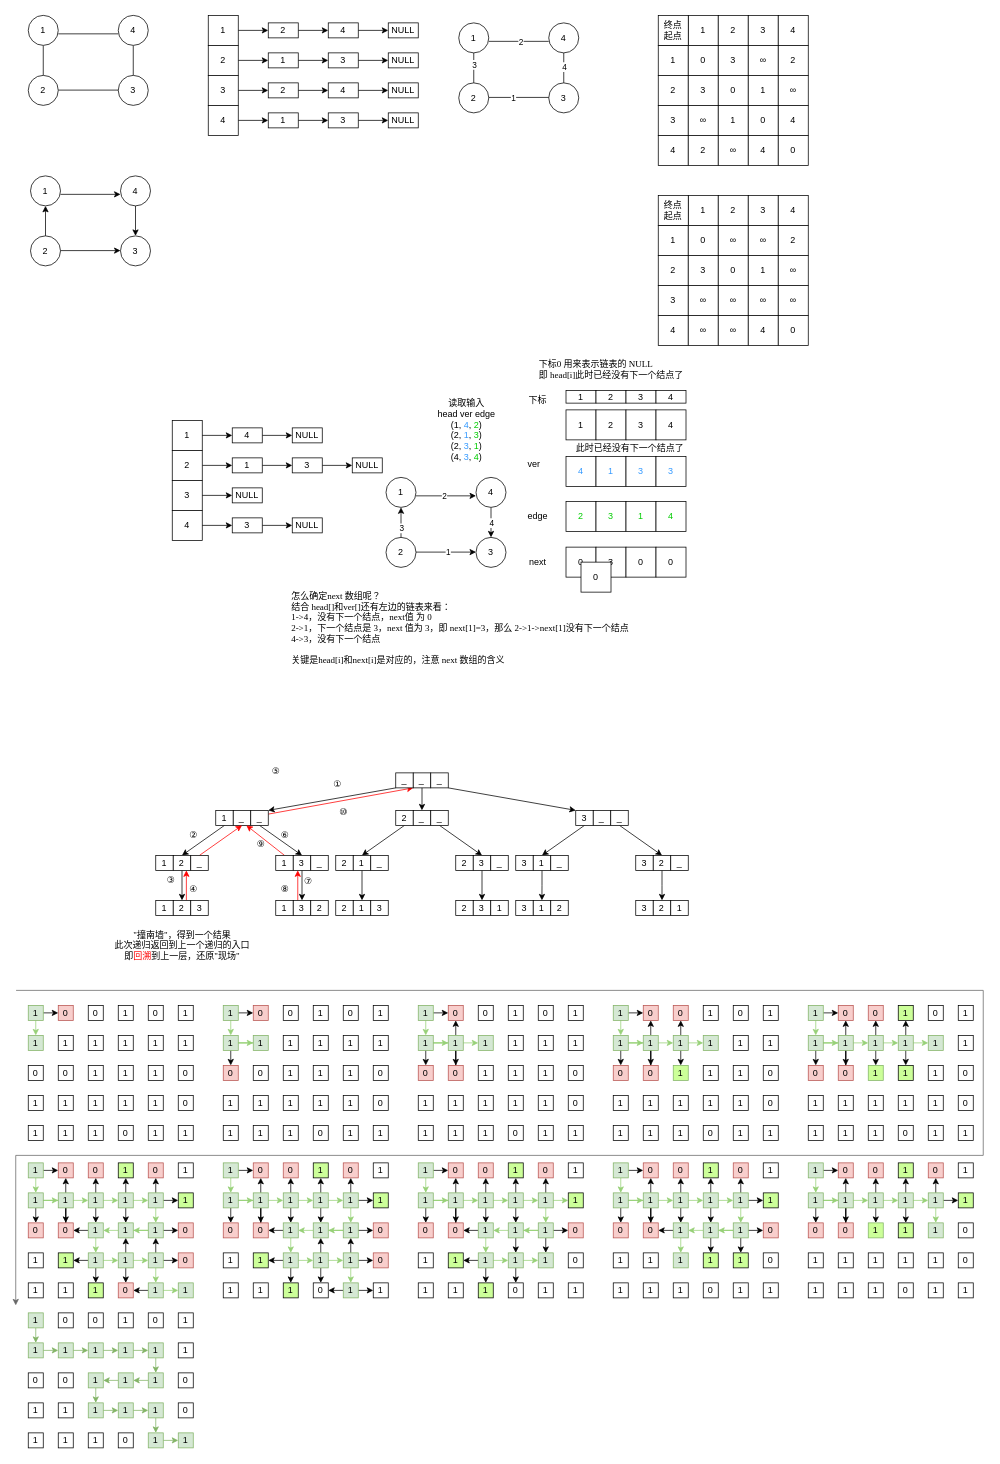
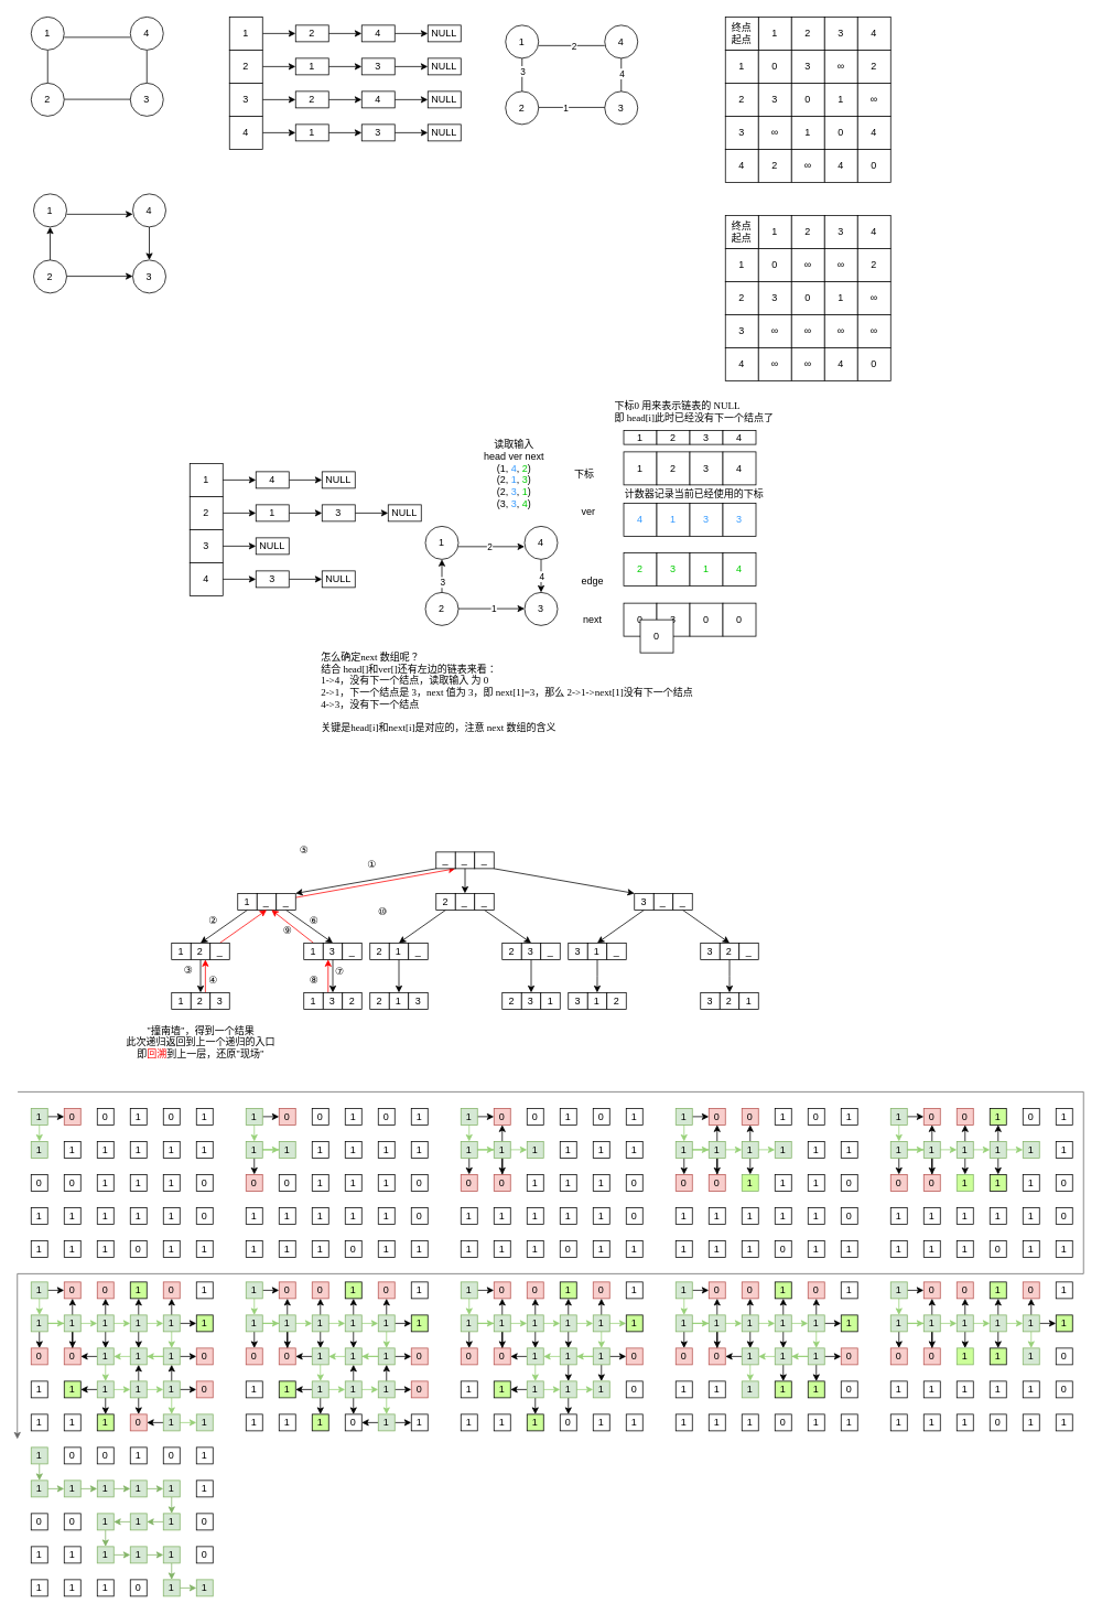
- <mxCell id="167" value="&lt;div style=&quot;text-align: left;&quot;&gt;&lt;span style=&quot;background-color: initial;&quot;&gt;&lt;font face=&quot;Hei&quot;&gt;下标0 用来表示链表的 NULL&lt;/font&gt;&lt;/span&gt;&lt;/div&gt;&lt;div style=&quot;text-align: left;&quot;&gt;&lt;span style=&quot;background-color: initial;&quot;&gt;&lt;font face=&quot;Hei&quot;&gt;即 head[i]此时已经没有下一个结点了&lt;/font&gt;&lt;/span&gt;&lt;/div&gt;" style="text;html=1;align=center;verticalAlign=middle;resizable=0;points=[];autosize=1;strokeColor=none;fillColor=none;" parent="1" vertex="1"><mxGeometry x="706" y="471" width="216" height="42" as="geometry" /></mxCell>
+ <mxCell id="167" value="&lt;div style=&quot;text-align: left;&quot;&gt;&lt;span style=&quot;background-color: initial;&quot;&gt;&lt;font face=&quot;Hei&quot;&gt;下标0 用来表示链表的 NULL&lt;/font&gt;&lt;/span&gt;&lt;/div&gt;&lt;div style=&quot;text-align: left;&quot;&gt;&lt;span style=&quot;background-color: initial;&quot;&gt;&lt;font face=&quot;Hei&quot;&gt;即 head[i]此时已经没有下一个结点了&lt;/font&gt;&lt;/span&gt;&lt;/div&gt;" style="text;html=1;align=center;verticalAlign=middle;resizable=0;points=[];autosize=1;strokeColor=none;fillColor=none;" parent="1" vertex="1"><mxGeometry x="731" y="476" width="216" height="42" as="geometry" /></mxCell>
- <mxCell id="159" value="下标" style="text;html=1;align=center;verticalAlign=middle;resizable=0;points=[];autosize=1;strokeColor=none;fillColor=none;" parent="1" vertex="1"><mxGeometry x="695" y="520" width="42" height="26" as="geometry" /></mxCell>
+ <mxCell id="159" value="下标" style="text;html=1;align=center;verticalAlign=middle;resizable=0;points=[];autosize=1;strokeColor=none;fillColor=none;" parent="1" vertex="1"><mxGeometry x="685" y="560" width="42" height="26" as="geometry" /></mxCell>
- <mxCell id="166" value="读取输入&lt;br&gt;head ver edge" style="text;html=1;align=center;verticalAlign=middle;resizable=0;points=[];autosize=1;strokeColor=none;fillColor=none;" parent="1" vertex="1"><mxGeometry x="573" y="523" width="95" height="41" as="geometry" /></mxCell>
+ <mxCell id="166" value="读取输入&lt;br&gt;head ver next" style="text;html=1;align=center;verticalAlign=middle;resizable=0;points=[];autosize=1;strokeColor=none;fillColor=none;" parent="1" vertex="1"><mxGeometry x="573" y="523" width="95" height="41" as="geometry" /></mxCell>
- <mxCell id="165" value="(1, &lt;font color=&quot;#3399ff&quot;&gt;4&lt;/font&gt;, &lt;font color=&quot;#00cc00&quot;&gt;2&lt;/font&gt;)&lt;br&gt;(2, &lt;font color=&quot;#3399ff&quot;&gt;1&lt;/font&gt;, &lt;font color=&quot;#00cc00&quot;&gt;3&lt;/font&gt;)&lt;br&gt;(2, &lt;font color=&quot;#3399ff&quot;&gt;3&lt;/font&gt;, &lt;font color=&quot;#00cc00&quot;&gt;1&lt;/font&gt;)&lt;br&gt;(4, &lt;font color=&quot;#3399ff&quot;&gt;3&lt;/font&gt;, &lt;font color=&quot;#00cc00&quot;&gt;4&lt;/font&gt;)" style="text;html=1;align=center;verticalAlign=middle;resizable=0;points=[];autosize=1;strokeColor=none;fillColor=none;" parent="1" vertex="1"><mxGeometry x="591" y="552" width="59" height="70" as="geometry" /></mxCell>
+ <mxCell id="165" value="(1, &lt;font color=&quot;#3399ff&quot;&gt;4&lt;/font&gt;, &lt;font color=&quot;#00cc00&quot;&gt;2&lt;/font&gt;)&lt;br&gt;(2, &lt;font color=&quot;#3399ff&quot;&gt;1&lt;/font&gt;, &lt;font color=&quot;#00cc00&quot;&gt;3&lt;/font&gt;)&lt;br&gt;(2, &lt;font color=&quot;#3399ff&quot;&gt;3&lt;/font&gt;, &lt;font color=&quot;#00cc00&quot;&gt;1&lt;/font&gt;)&lt;br&gt;(3, &lt;font color=&quot;#3399ff&quot;&gt;3&lt;/font&gt;, &lt;font color=&quot;#00cc00&quot;&gt;4&lt;/font&gt;)" style="text;html=1;align=center;verticalAlign=middle;resizable=0;points=[];autosize=1;strokeColor=none;fillColor=none;" parent="1" vertex="1"><mxGeometry x="591" y="552" width="59" height="70" as="geometry" /></mxCell>
- <mxCell id="169" value="此时已经没有下一个结点了" style="text;html=1;align=center;verticalAlign=middle;resizable=0;points=[];autosize=1;strokeColor=none;fillColor=none;" parent="1" vertex="1"><mxGeometry x="746" y="584" width="186" height="26" as="geometry" /></mxCell>
+ <mxCell id="169" value="计数器记录当前已经使用的下标" style="text;html=1;align=center;verticalAlign=middle;resizable=0;points=[];autosize=1;strokeColor=none;fillColor=none;" parent="1" vertex="1"><mxGeometry x="746" y="584" width="186" height="26" as="geometry" /></mxCell>
- <mxCell id="153" value="edge" style="text;html=1;align=center;verticalAlign=middle;resizable=0;points=[];autosize=1;strokeColor=none;fillColor=none;" parent="1" vertex="1"><mxGeometry x="693" y="675" width="45" height="26" as="geometry" /></mxCell>
+ <mxCell id="153" value="edge" style="text;html=1;align=center;verticalAlign=middle;resizable=0;points=[];autosize=1;strokeColor=none;fillColor=none;" parent="1" vertex="1"><mxGeometry x="693" y="690" width="45" height="26" as="geometry" /></mxCell>
- <mxCell id="168" value="&lt;font face=&quot;Menlo&quot;&gt;怎么确定next 数组呢？&lt;br&gt;结合 head[]和ver[]还有左边的链表来看：&lt;br&gt;1-&amp;gt;4，没有下一个结点，next值 为 0&lt;br&gt;2-&amp;gt;1，下一个结点是 3，next 值为 3，即 next[1]=3，那么 2-&amp;gt;1-&amp;gt;next[1]没有下一个结点&lt;br&gt;4-&amp;gt;3，没有下一个结点&lt;br&gt;&lt;br&gt;关键是head[i]和next[i]是对应的，注意 next 数组的含义&lt;br&gt;&lt;/font&gt;" style="text;html=1;align=left;verticalAlign=middle;resizable=0;points=[];autosize=1;strokeColor=none;fillColor=none;" parent="1" vertex="1"><mxGeometry x="386" y="780" width="549" height="113" as="geometry" /></mxCell>
+ <mxCell id="168" value="&lt;font face=&quot;Menlo&quot;&gt;怎么确定next 数组呢？&lt;br&gt;结合 head[]和ver[]还有左边的链表来看：&lt;br&gt;1-&amp;gt;4，没有下一个结点，读取输入 为 0&lt;br&gt;2-&amp;gt;1，下一个结点是 3，next 值为 3，即 next[1]=3，那么 2-&amp;gt;1-&amp;gt;next[1]没有下一个结点&lt;br&gt;4-&amp;gt;3，没有下一个结点&lt;br&gt;&lt;br&gt;关键是head[i]和next[i]是对应的，注意 next 数组的含义&lt;br&gt;&lt;/font&gt;" style="text;html=1;align=left;verticalAlign=middle;resizable=0;points=[];autosize=1;strokeColor=none;fillColor=none;" parent="1" vertex="1"><mxGeometry x="386" y="780" width="549" height="113" as="geometry" /></mxCell>
- <mxCell id="249" value="⑩" style="text;html=1;align=center;verticalAlign=middle;resizable=0;points=[];autosize=1;strokeColor=none;fillColor=none;" parent="1" vertex="1"><mxGeometry x="437" y="1068" width="40" height="30" as="geometry" /></mxCell>
+ <mxCell id="249" value="⑩" style="text;html=1;align=center;verticalAlign=middle;resizable=0;points=[];autosize=1;strokeColor=none;fillColor=none;" parent="1" vertex="1"><mxGeometry x="442" y="1088" width="40" height="30" as="geometry" /></mxCell>
